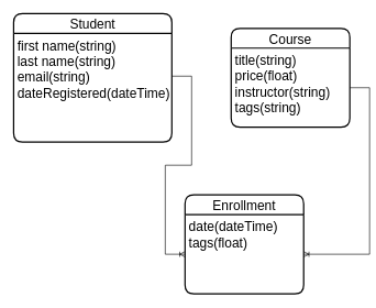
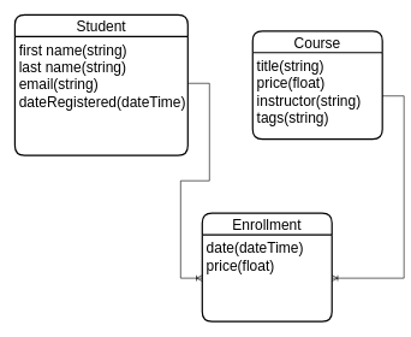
- <mxCell id="7" value="date(dateTime)&lt;br&gt;tags(float)" style="align=left;strokeColor=none;fillColor=none;spacingLeft=4;fontSize=20;verticalAlign=top;resizable=0;rotatable=0;part=1;html=1;" vertex="1" parent="6"><mxGeometry y="30" width="180" height="120" as="geometry" /></mxCell>
+ <mxCell id="7" value="date(dateTime)&lt;br&gt;price(float)" style="align=left;strokeColor=none;fillColor=none;spacingLeft=4;fontSize=20;verticalAlign=top;resizable=0;rotatable=0;part=1;html=1;" vertex="1" parent="6"><mxGeometry y="30" width="180" height="120" as="geometry" /></mxCell>
